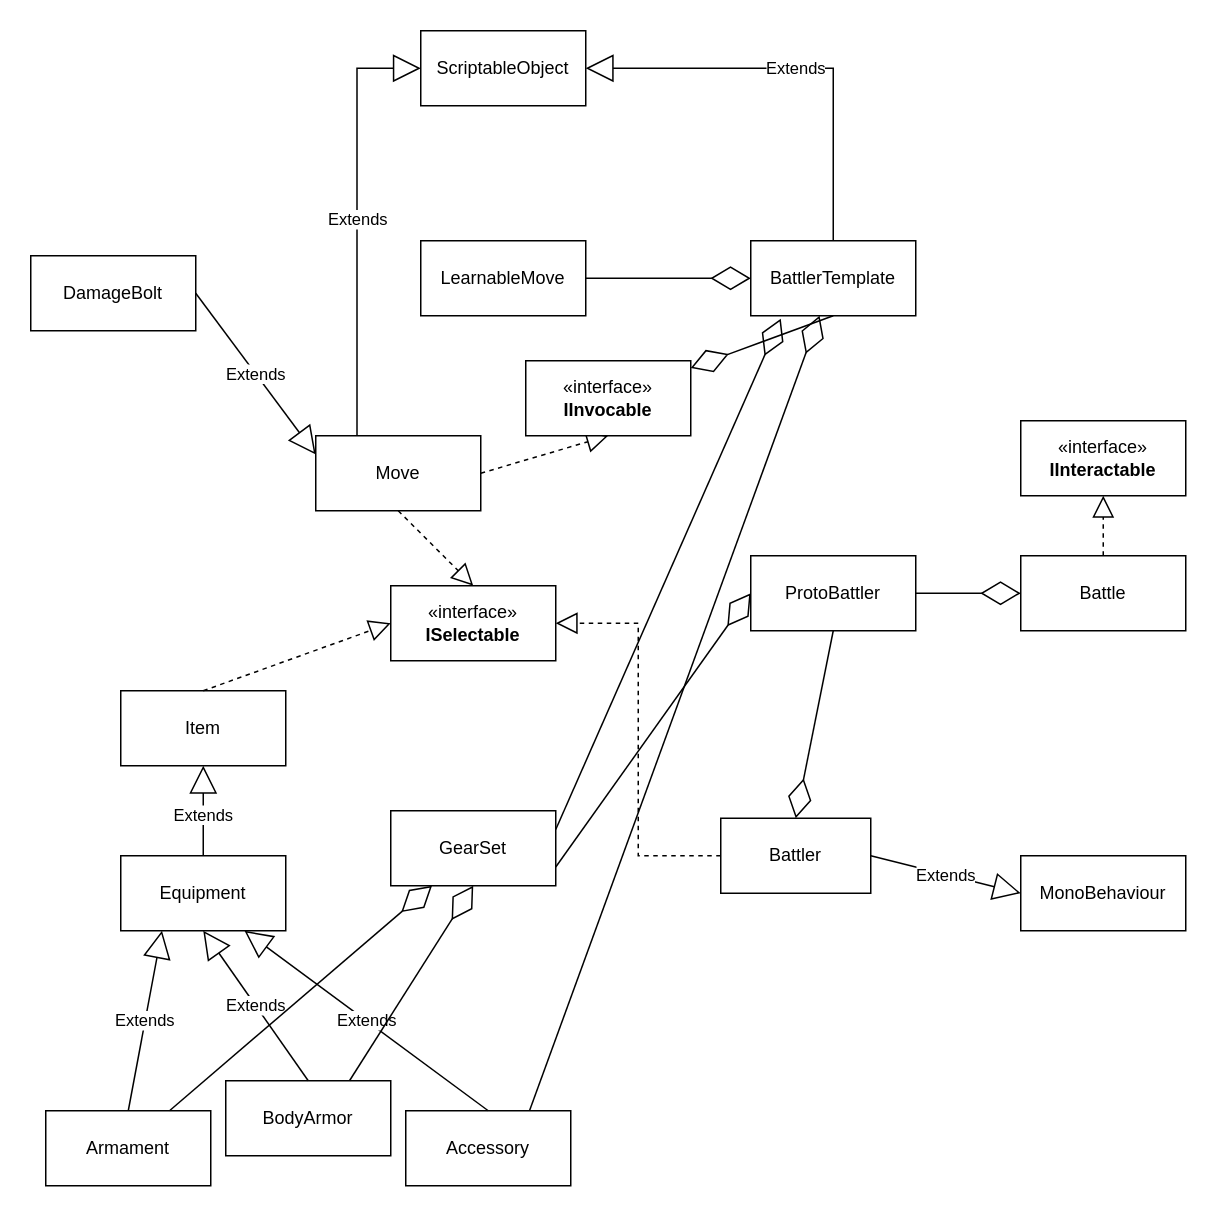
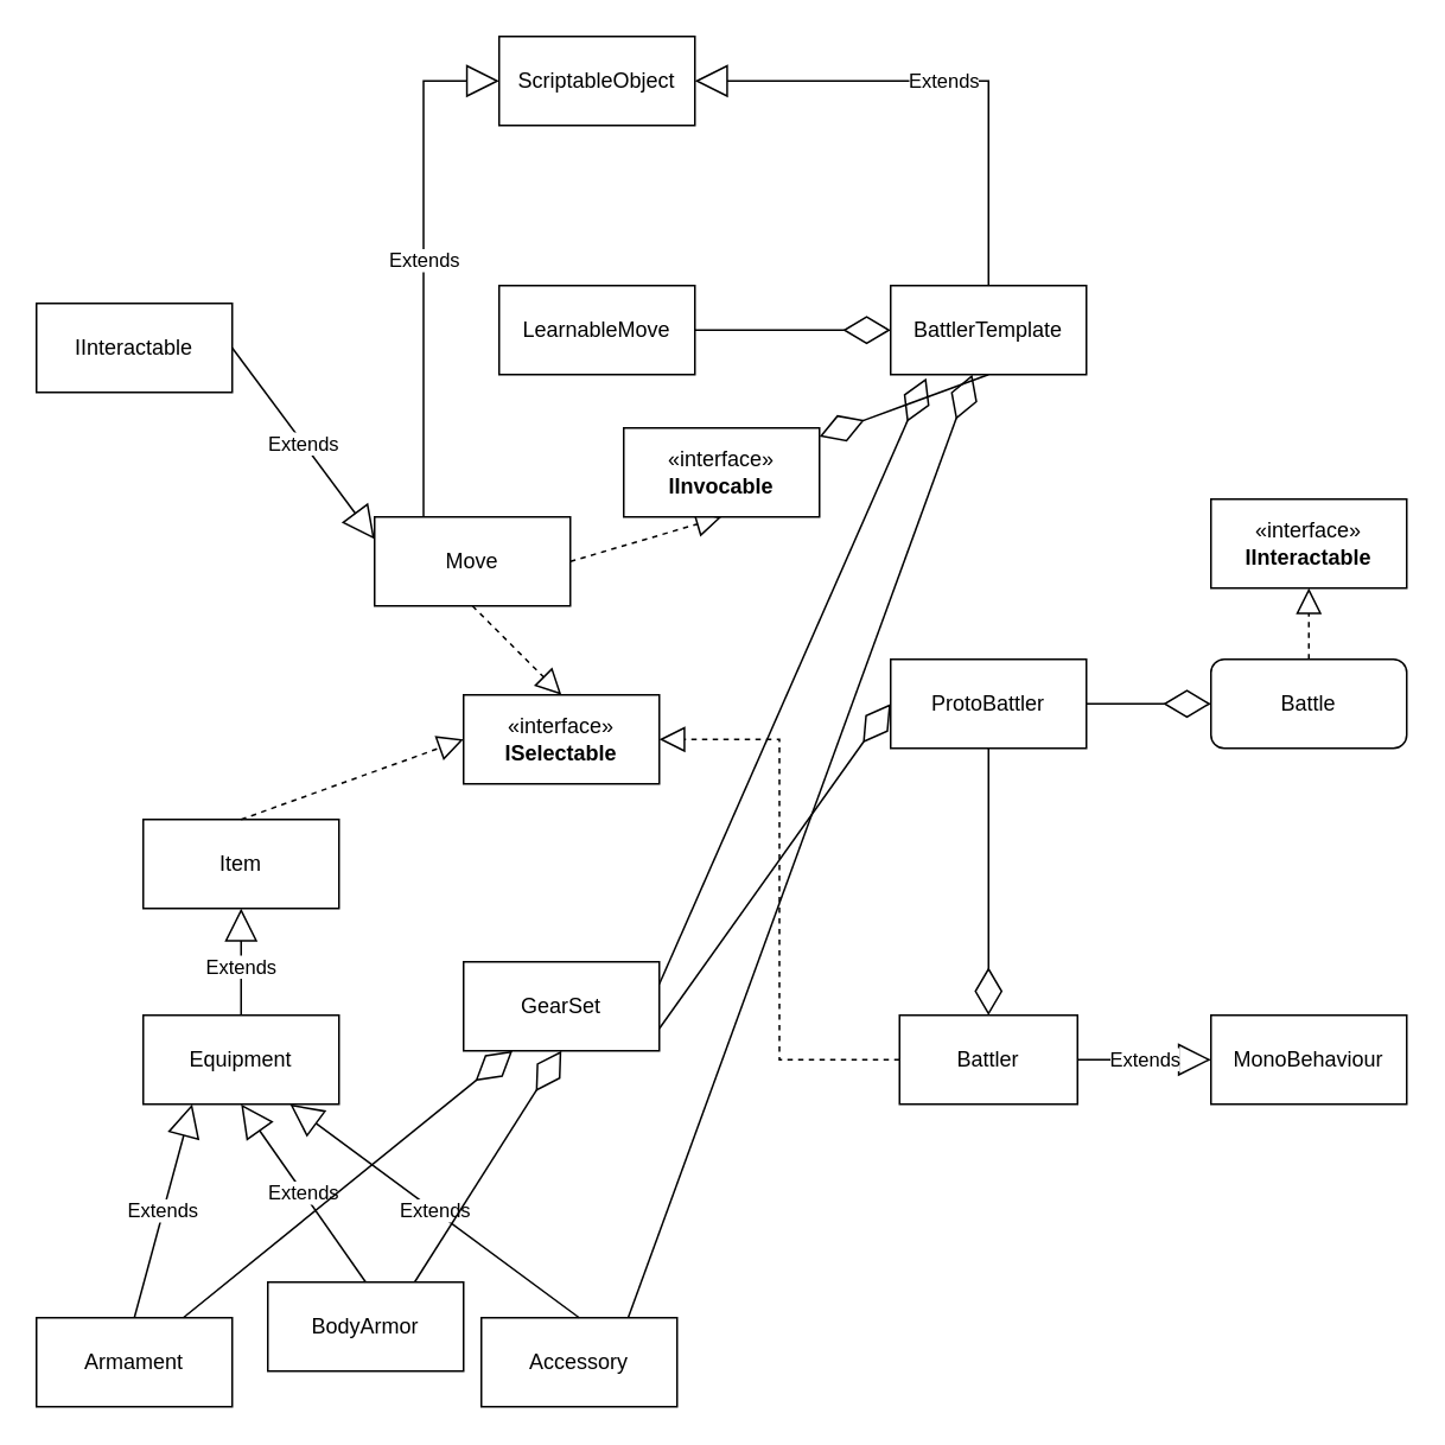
- <mxCell id="19" value="DamageBolt" style="html=1;whiteSpace=wrap;" vertex="1" parent="1"><mxGeometry x="20" y="170" width="110" height="50" as="geometry" /></mxCell>
+ <mxCell id="19" value="IInteractable" style="html=1;whiteSpace=wrap;" vertex="1" parent="1"><mxGeometry x="20" y="170" width="110" height="50" as="geometry" /></mxCell>
- <mxCell id="7" value="Battle" style="html=1;whiteSpace=wrap;" vertex="1" parent="1"><mxGeometry x="680" y="370" width="110" height="50" as="geometry" /></mxCell>
+ <mxCell id="7" value="Battle" style="html=1;whiteSpace=wrap;rounded=1;" vertex="1" parent="1"><mxGeometry x="680" y="370" width="110" height="50" as="geometry" /></mxCell>
- <mxCell id="6" value="Battler" style="html=1;whiteSpace=wrap;" vertex="1" parent="1"><mxGeometry x="480" y="545" width="100" height="50" as="geometry" /></mxCell>
+ <mxCell id="6" value="Battler" style="html=1;whiteSpace=wrap;" vertex="1" parent="1"><mxGeometry x="505" y="570" width="100" height="50" as="geometry" /></mxCell>
- <mxCell id="28" value="Armament" style="html=1;whiteSpace=wrap;" vertex="1" parent="1"><mxGeometry x="30" y="740" width="110" height="50" as="geometry" /></mxCell>
+ <mxCell id="28" value="Armament" style="html=1;whiteSpace=wrap;" vertex="1" parent="1"><mxGeometry x="20" y="740" width="110" height="50" as="geometry" /></mxCell>
